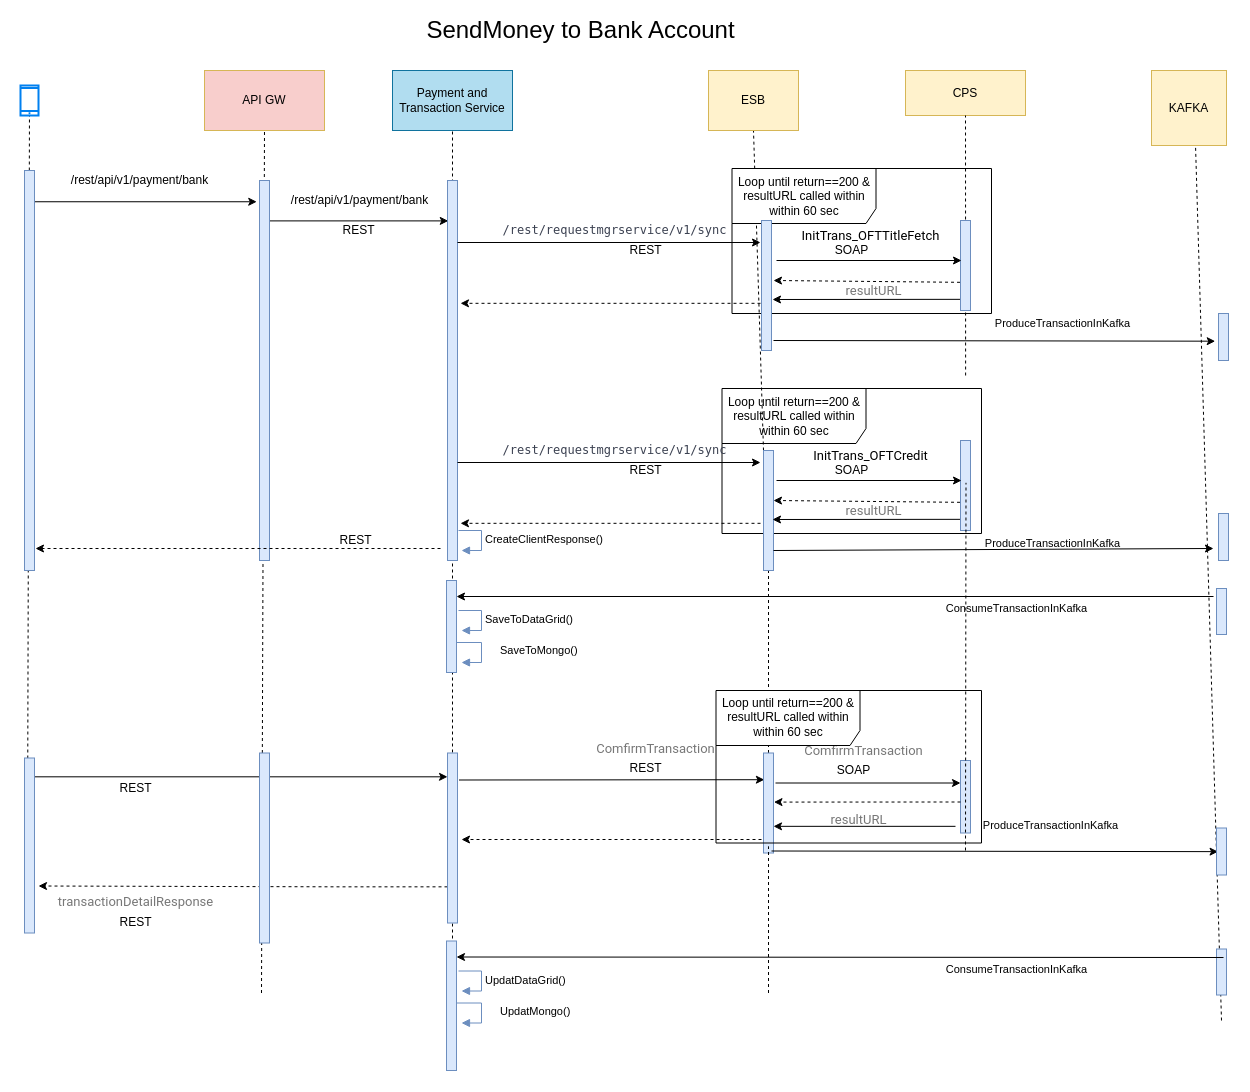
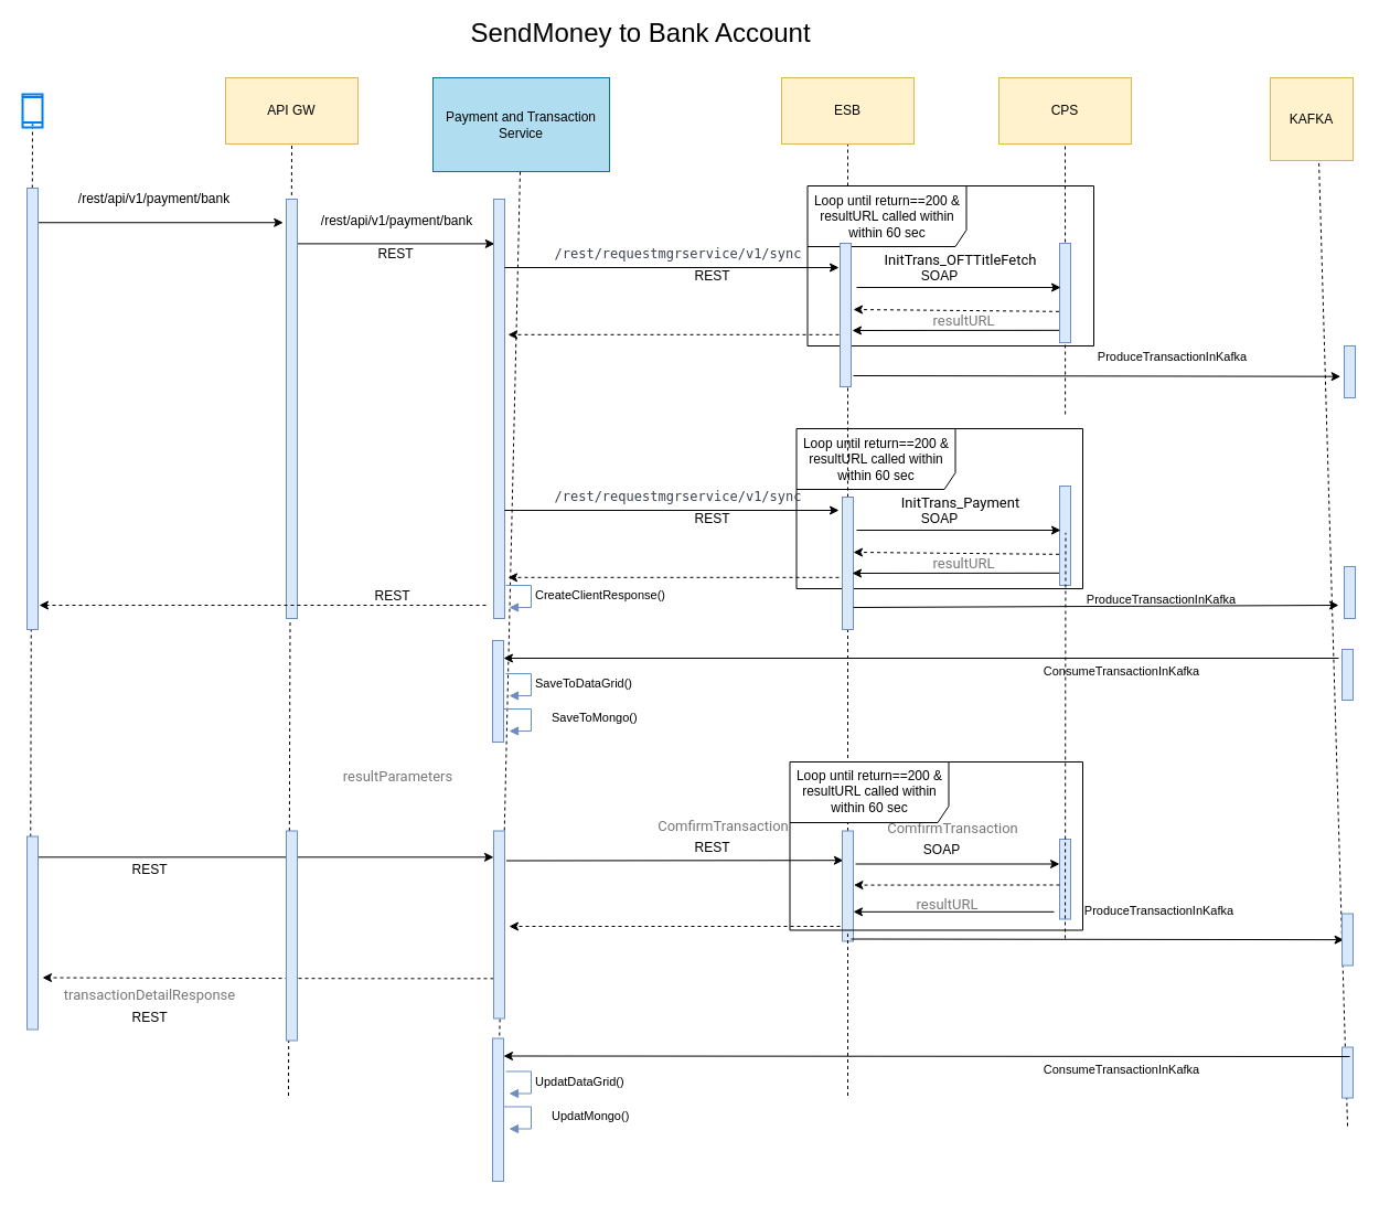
- <mxCell id="6" value="CPS" style="rounded=0;whiteSpace=wrap;html=1;fillColor=#fff2cc;strokeColor=#d6b656;" parent="1" vertex="1"><mxGeometry x="905" y="70" width="120" height="45" as="geometry" /></mxCell>
+ <mxCell id="6" value="CPS" style="rounded=0;whiteSpace=wrap;html=1;fillColor=#fff2cc;strokeColor=#d6b656;" parent="1" vertex="1"><mxGeometry x="905" y="70" width="120" height="60" as="geometry" /></mxCell>
- <mxCell id="4" value="API GW" style="rounded=0;whiteSpace=wrap;html=1;fillColor=#f8cecc;strokeColor=#d6b656;" parent="1" vertex="1"><mxGeometry x="204" y="70" width="120" height="60" as="geometry" /></mxCell>
+ <mxCell id="4" value="API GW" style="rounded=0;whiteSpace=wrap;html=1;fillColor=#fff2cc;strokeColor=#d6b656;" parent="1" vertex="1"><mxGeometry x="204" y="70" width="120" height="60" as="geometry" /></mxCell>
- <mxCell id="5" value="Payment and Transaction Service" style="rounded=0;whiteSpace=wrap;html=1;fillColor=#b1ddf0;strokeColor=#10739e;" parent="1" vertex="1"><mxGeometry x="392" y="70" width="120" height="60" as="geometry" /></mxCell>
+ <mxCell id="5" value="Payment and Transaction Service" style="rounded=0;whiteSpace=wrap;html=1;fillColor=#b1ddf0;strokeColor=#10739e;" parent="1" vertex="1"><mxGeometry x="392" y="70" width="160" height="85" as="geometry" /></mxCell>
- <mxCell id="33" value="ESB" style="rounded=0;whiteSpace=wrap;html=1;fillColor=#fff2cc;strokeColor=#d6b656;" parent="1" vertex="1"><mxGeometry x="708" y="70" width="90" height="60" as="geometry" /></mxCell>
+ <mxCell id="33" value="ESB" style="rounded=0;whiteSpace=wrap;html=1;fillColor=#fff2cc;strokeColor=#d6b656;" parent="1" vertex="1"><mxGeometry x="708" y="70" width="120" height="60" as="geometry" /></mxCell>
- <mxCell id="28" value="&lt;span style=&quot;font-family: &amp;#34;roboto&amp;#34; , &amp;#34;robotodraft&amp;#34; , &amp;#34;helvetica&amp;#34; , &amp;#34;arial&amp;#34; , sans-serif ; font-size: 13px ; background-color: rgb(255 , 255 , 255)&quot;&gt;InitTrans_OFTCredit&lt;/span&gt;" style="text;html=1;align=center;verticalAlign=middle;resizable=0;points=[];autosize=1;" parent="1" vertex="1"><mxGeometry x="805" y="445" width="130" height="20" as="geometry" /></mxCell>
+ <mxCell id="28" value="&lt;span style=&quot;font-family: &amp;#34;roboto&amp;#34; , &amp;#34;robotodraft&amp;#34; , &amp;#34;helvetica&amp;#34; , &amp;#34;arial&amp;#34; , sans-serif ; font-size: 13px ; background-color: rgb(255 , 255 , 255)&quot;&gt;InitTrans_Payment&lt;/span&gt;" style="text;html=1;align=center;verticalAlign=middle;resizable=0;points=[];autosize=1;" parent="1" vertex="1"><mxGeometry x="805" y="445" width="130" height="20" as="geometry" /></mxCell>
+ <mxCell id="38" value="&lt;div&gt;&lt;font color=&quot;#777777&quot; face=&quot;Roboto, RobotoDraft, Helvetica, Arial, sans-serif&quot;&gt;&lt;span style=&quot;font-size: 13px ; background-color: rgb(255 , 255 , 255)&quot;&gt;resultParameters&lt;/span&gt;&lt;/font&gt;&lt;/div&gt;" style="text;html=1;align=center;verticalAlign=middle;resizable=0;points=[];autosize=1;" parent="1" vertex="1"><mxGeometry x="305" y="692.5" width="110" height="20" as="geometry" /></mxCell>
